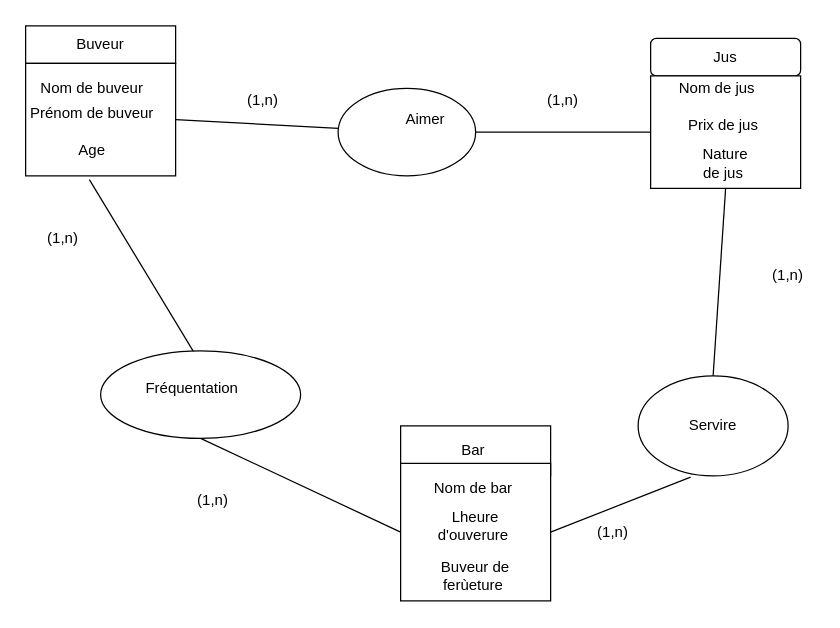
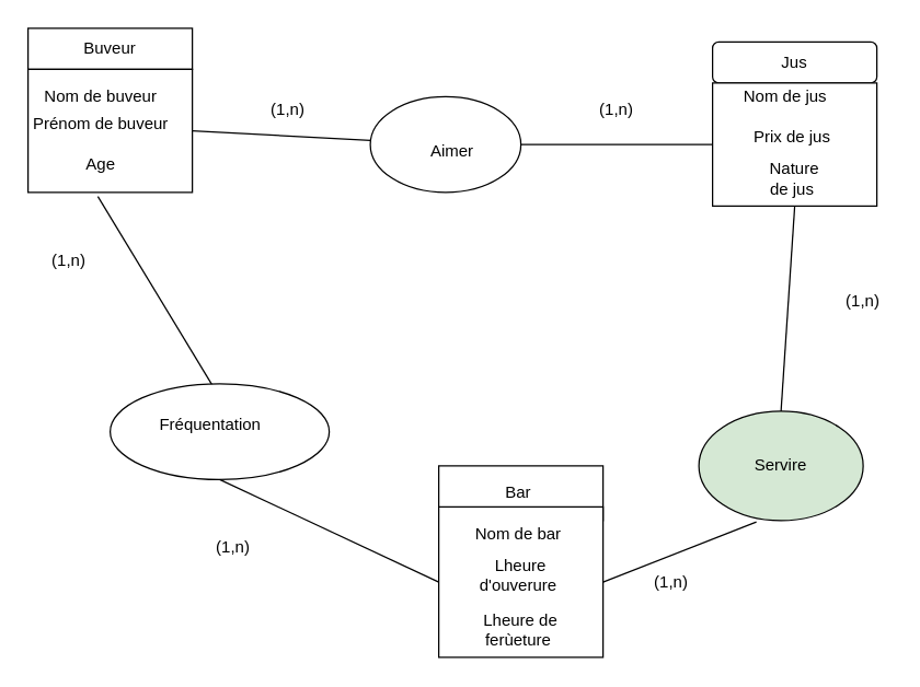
- <mxCell id="21" value="Aimer" style="text;html=1;strokeColor=none;fillColor=none;align=center;verticalAlign=middle;whiteSpace=wrap;rounded=0;" parent="1" vertex="1"><mxGeometry x="320" y="85" width="40" height="20" as="geometry" /></mxCell>
+ <mxCell id="21" value="Aimer" style="text;html=1;strokeColor=none;fillColor=none;align=center;verticalAlign=middle;whiteSpace=wrap;rounded=0;" parent="1" vertex="1"><mxGeometry x="310" y="100" width="40" height="20" as="geometry" /></mxCell>
- <mxCell id="27" value="Servire" style="ellipse;whiteSpace=wrap;html=1;" parent="1" vertex="1"><mxGeometry x="510" y="300" width="120" height="80" as="geometry" /></mxCell>
+ <mxCell id="27" value="Servire" style="ellipse;whiteSpace=wrap;html=1;fillColor=#d5e8d4;" parent="1" vertex="1"><mxGeometry x="510" y="300" width="120" height="80" as="geometry" /></mxCell>
- <mxCell id="18" value="Buveur de ferùeture&amp;nbsp;" style="text;html=1;strokeColor=none;fillColor=none;align=center;verticalAlign=middle;whiteSpace=wrap;rounded=0;" parent="1" vertex="1"><mxGeometry x="340" y="450" width="80" height="20" as="geometry" /></mxCell>
+ <mxCell id="18" value="Lheure de ferùeture&amp;nbsp;" style="text;html=1;strokeColor=none;fillColor=none;align=center;verticalAlign=middle;whiteSpace=wrap;rounded=0;" parent="1" vertex="1"><mxGeometry x="340" y="450" width="80" height="20" as="geometry" /></mxCell>
